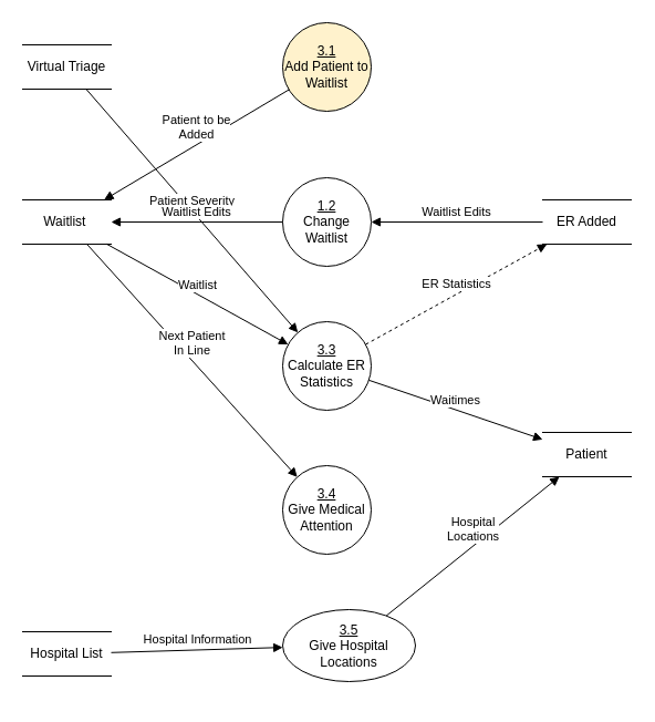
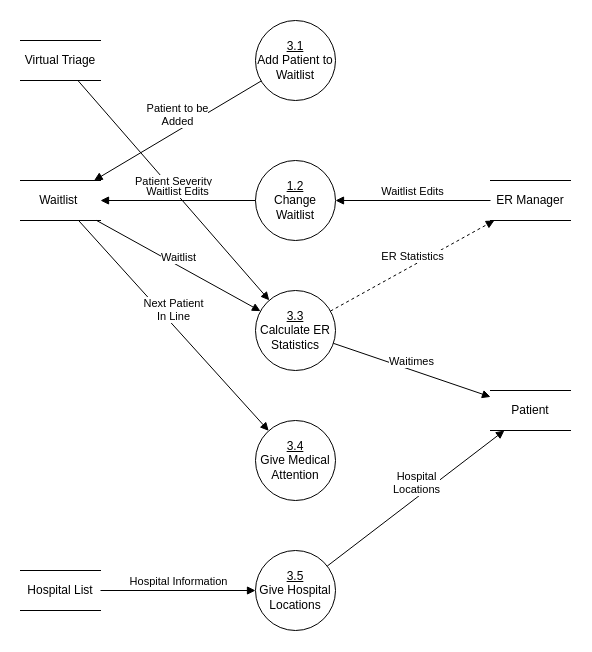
- <mxCell id="2" value="&lt;u&gt;3.1&lt;/u&gt;&lt;div&gt;Add Patient to Waitlist&lt;/div&gt;" style="ellipse;whiteSpace=wrap;html=1;aspect=fixed;fillColor=#fff2cc;" parent="1" vertex="1"><mxGeometry x="255" y="20" width="80" height="80" as="geometry" /></mxCell>
+ <mxCell id="2" value="&lt;u&gt;3.1&lt;/u&gt;&lt;div&gt;Add Patient to Waitlist&lt;/div&gt;" style="ellipse;whiteSpace=wrap;html=1;aspect=fixed;" parent="1" vertex="1"><mxGeometry x="255" y="20" width="80" height="80" as="geometry" /></mxCell>
- <mxCell id="5" value="ER Added" style="shape=partialRectangle;whiteSpace=wrap;html=1;left=0;right=0;fillColor=none;" parent="1" vertex="1"><mxGeometry x="490" y="180" width="80" height="40" as="geometry" /></mxCell>
+ <mxCell id="5" value="ER Manager" style="shape=partialRectangle;whiteSpace=wrap;html=1;left=0;right=0;fillColor=none;" parent="1" vertex="1"><mxGeometry x="490" y="180" width="80" height="40" as="geometry" /></mxCell>
- <mxCell id="18" value="&lt;u&gt;3.5&lt;/u&gt;&lt;div&gt;Give Hospital Locations&lt;/div&gt;" style="ellipse;whiteSpace=wrap;html=1;aspect=fixed;" parent="1" vertex="1"><mxGeometry x="255" y="550" width="120" height="65" as="geometry" /></mxCell>
+ <mxCell id="18" value="&lt;u&gt;3.5&lt;/u&gt;&lt;div&gt;Give Hospital Locations&lt;/div&gt;" style="ellipse;whiteSpace=wrap;html=1;aspect=fixed;" parent="1" vertex="1"><mxGeometry x="255" y="550" width="80" height="80" as="geometry" /></mxCell>
